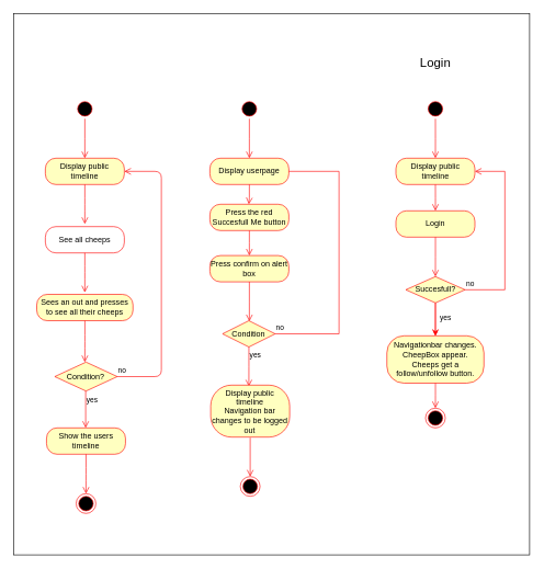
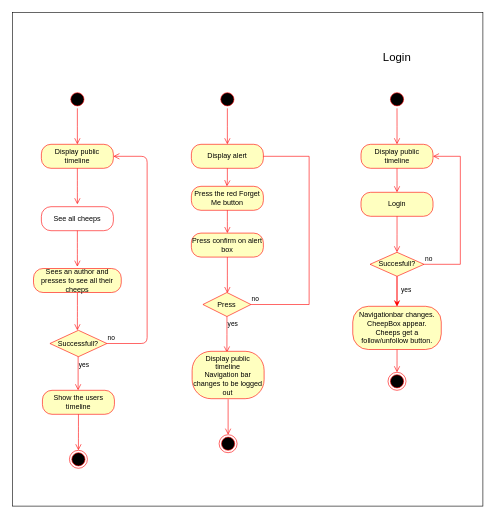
- <mxCell id="20" value="Display userpage" style="rounded=1;whiteSpace=wrap;html=1;arcSize=40;fontColor=#000000;fillColor=#ffffc0;strokeColor=#ff0000;" vertex="1" parent="1"><mxGeometry x="318.1" y="240" width="120" height="40" as="geometry" /></mxCell>
+ <mxCell id="20" value="Display alert" style="rounded=1;whiteSpace=wrap;html=1;arcSize=40;fontColor=#000000;fillColor=#ffffc0;strokeColor=#ff0000;" vertex="1" parent="1"><mxGeometry x="318.1" y="240" width="120" height="40" as="geometry" /></mxCell>
- <mxCell id="22" value="Press the red Succesfull Me button" style="rounded=1;whiteSpace=wrap;html=1;arcSize=40;fontColor=#000000;fillColor=#ffffc0;strokeColor=#ff0000;" vertex="1" parent="1"><mxGeometry x="318.1" y="310" width="120" height="40" as="geometry" /></mxCell>
+ <mxCell id="22" value="Press the red Forget Me button" style="rounded=1;whiteSpace=wrap;html=1;arcSize=40;fontColor=#000000;fillColor=#ffffc0;strokeColor=#ff0000;" vertex="1" parent="1"><mxGeometry x="318.1" y="310" width="120" height="40" as="geometry" /></mxCell>
- <mxCell id="39" value="Sees an out and presses to see all their cheeps" style="rounded=1;whiteSpace=wrap;html=1;arcSize=40;fontColor=#000000;fillColor=#ffffc0;strokeColor=#ff0000;" vertex="1" parent="1"><mxGeometry x="55" y="447" width="146.25" height="40" as="geometry" /></mxCell>
+ <mxCell id="39" value="Sees an author and presses to see all their cheeps" style="rounded=1;whiteSpace=wrap;html=1;arcSize=40;fontColor=#000000;fillColor=#ffffc0;strokeColor=#ff0000;" vertex="1" parent="1"><mxGeometry x="55" y="447" width="146.25" height="40" as="geometry" /></mxCell>
- <mxCell id="26" value="Condition" style="rhombus;whiteSpace=wrap;html=1;fontColor=#000000;fillColor=#ffffc0;strokeColor=#ff0000;" vertex="1" parent="1"><mxGeometry x="337.35" y="487" width="80" height="40" as="geometry" /></mxCell>
+ <mxCell id="26" value="Press" style="rhombus;whiteSpace=wrap;html=1;fontColor=#000000;fillColor=#ffffc0;strokeColor=#ff0000;" vertex="1" parent="1"><mxGeometry x="337.35" y="487" width="80" height="40" as="geometry" /></mxCell>
- <mxCell id="41" value="&lt;font color=&quot;#000000&quot;&gt;Condition?&lt;/font&gt;" style="rhombus;whiteSpace=wrap;html=1;fillColor=#ffffc0;strokeColor=#ff0000;" vertex="1" parent="1"><mxGeometry x="82.37" y="550" width="95" height="44" as="geometry" /></mxCell>
+ <mxCell id="41" value="&lt;font color=&quot;#000000&quot;&gt;Successfull?&lt;/font&gt;" style="rhombus;whiteSpace=wrap;html=1;fillColor=#ffffc0;strokeColor=#ff0000;" vertex="1" parent="1"><mxGeometry x="82.37" y="550" width="95" height="44" as="geometry" /></mxCell>
